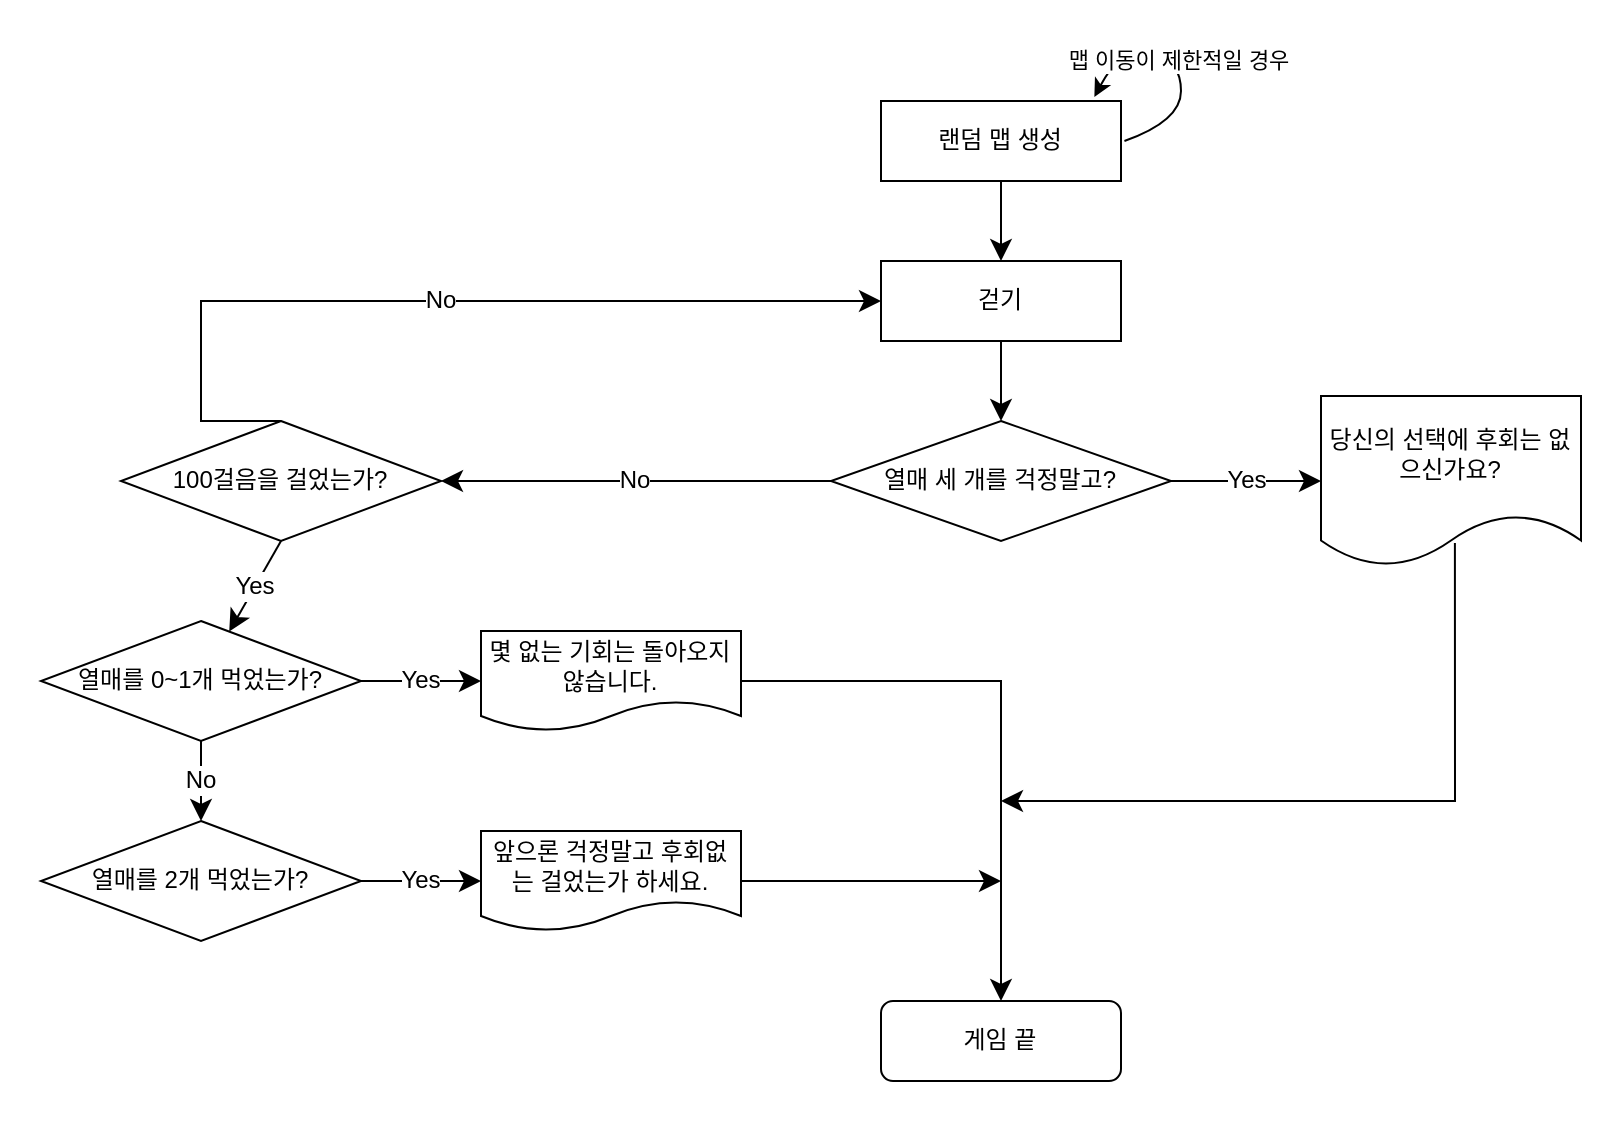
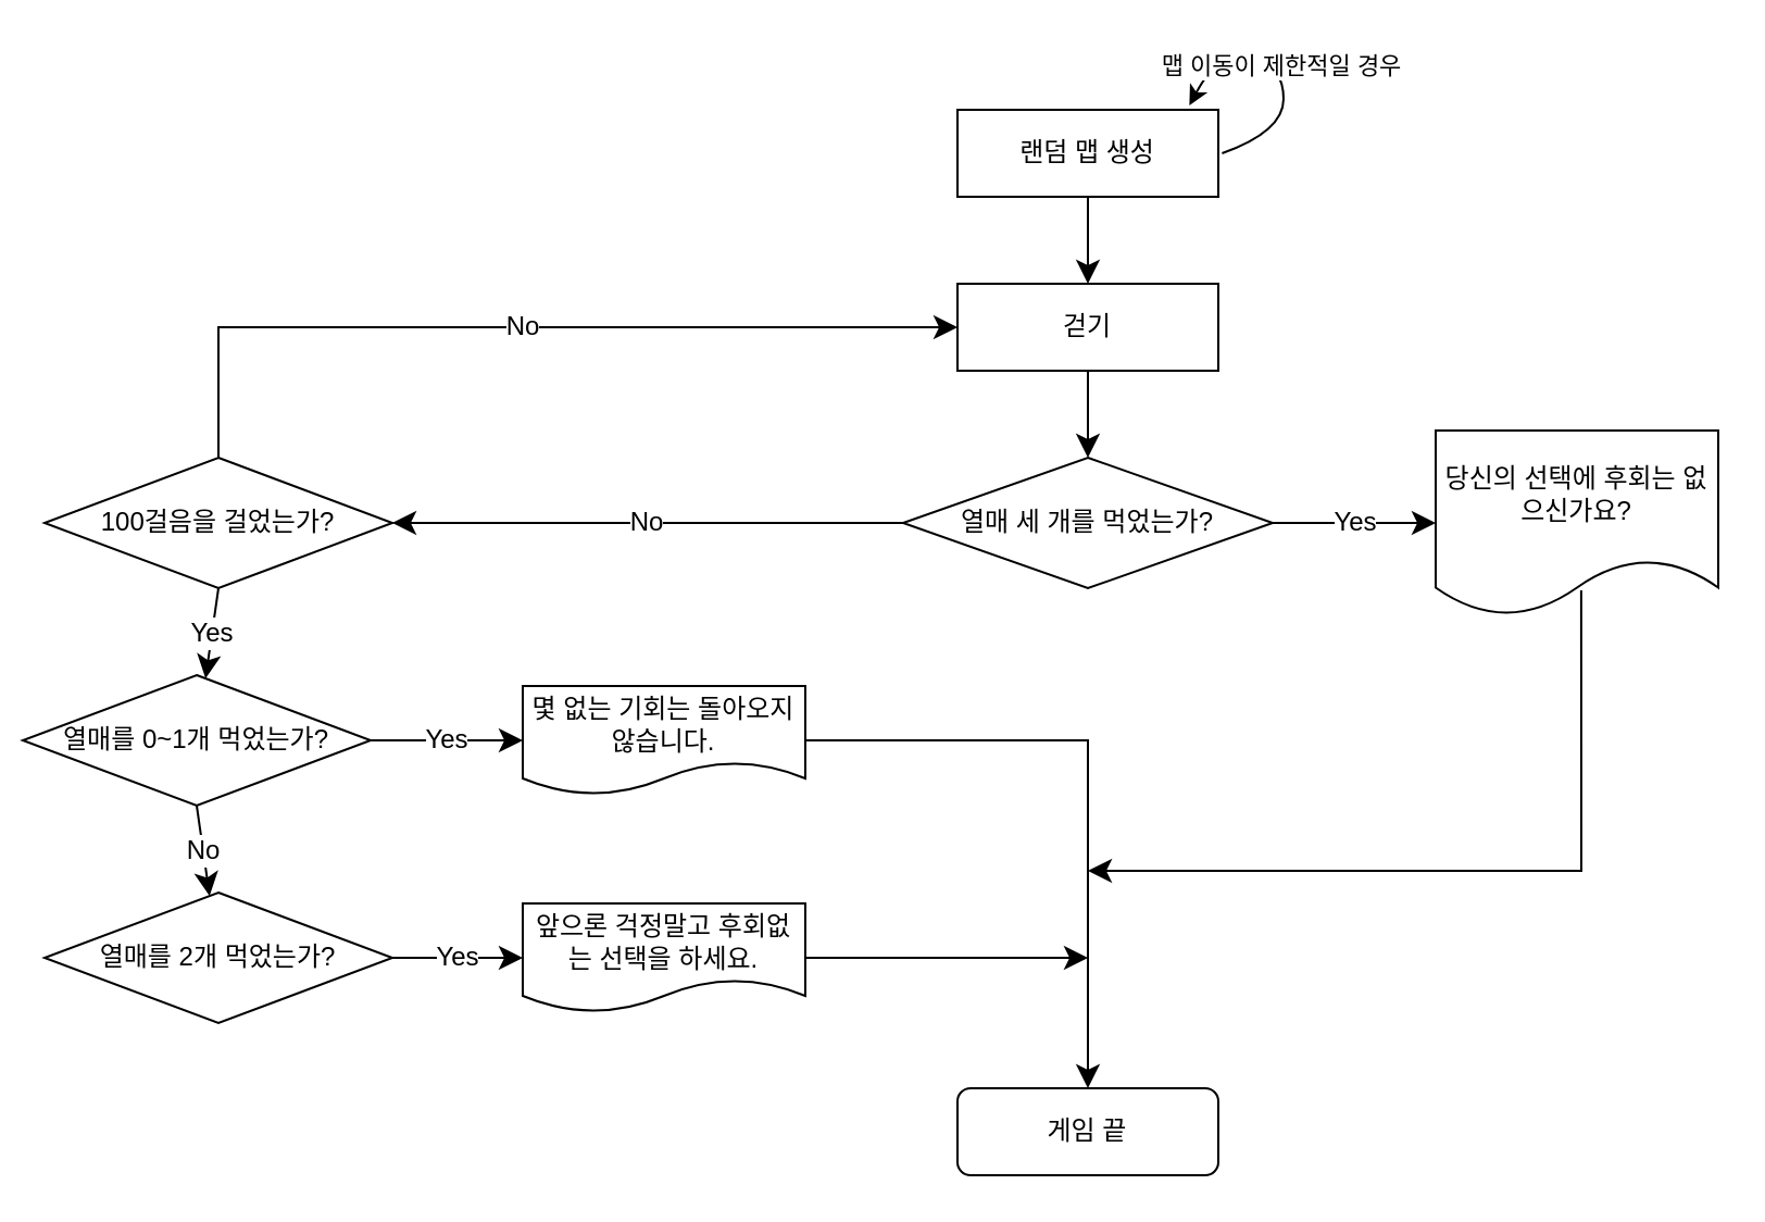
- <mxCell id="3" value="100걸음을 걸었는가?" style="rhombus;whiteSpace=wrap;html=1;" parent="1" vertex="1"><mxGeometry x="60" y="210" width="160" height="60" as="geometry" /></mxCell>
+ <mxCell id="3" value="100걸음을 걸었는가?" style="rhombus;whiteSpace=wrap;html=1;" parent="1" vertex="1"><mxGeometry x="20" y="210" width="160" height="60" as="geometry" /></mxCell>
- <mxCell id="4" value="열매 세 개를 걱정말고?" style="rhombus;whiteSpace=wrap;html=1;" parent="1" vertex="1"><mxGeometry x="415" y="210" width="170" height="60" as="geometry" /></mxCell>
+ <mxCell id="4" value="열매 세 개를 먹었는가?" style="rhombus;whiteSpace=wrap;html=1;" parent="1" vertex="1"><mxGeometry x="415" y="210" width="170" height="60" as="geometry" /></mxCell>
- <mxCell id="12" value="열매를 0~1개 먹었는가?" style="rhombus;whiteSpace=wrap;html=1;" parent="1" vertex="1"><mxGeometry x="20" y="310" width="160" height="60" as="geometry" /></mxCell>
+ <mxCell id="12" value="열매를 0~1개 먹었는가?" style="rhombus;whiteSpace=wrap;html=1;" parent="1" vertex="1"><mxGeometry x="10" y="310" width="160" height="60" as="geometry" /></mxCell>
- <mxCell id="18" value="앞으론 걱정말고 후회없는 걸었는가 하세요." style="shape=document;whiteSpace=wrap;html=1;boundedLbl=1;" parent="1" vertex="1"><mxGeometry x="240" y="415" width="130" height="50" as="geometry" /></mxCell>
+ <mxCell id="18" value="앞으론 걱정말고 후회없는 선택을 하세요." style="shape=document;whiteSpace=wrap;html=1;boundedLbl=1;" parent="1" vertex="1"><mxGeometry x="240" y="415" width="130" height="50" as="geometry" /></mxCell>
